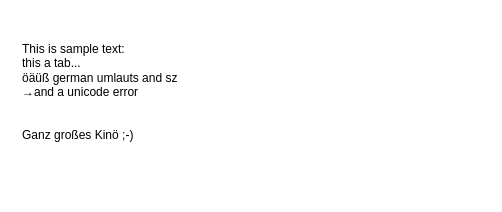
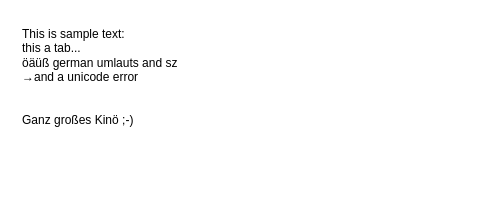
- <mxCell id="2" value="This is sample text:&lt;br&gt;&lt;span&gt; &lt;/span&gt;this a tab...&lt;br&gt;öäüß german umlauts and sz&lt;br&gt;→and a unicode error&lt;br&gt;&lt;br&gt;&lt;br&gt;Ganz großes Kinö ;-)" style="text;html=1;strokeColor=none;fillColor=none;align=left;verticalAlign=top;whiteSpace=wrap;rounded=0;" parent="1" vertex="1"><mxGeometry x="20" y="35" width="460" height="170" as="geometry" /></mxCell>
+ <mxCell id="2" value="This is sample text:&lt;br&gt;&lt;span&gt; &lt;/span&gt;this a tab...&lt;br&gt;öäüß german umlauts and sz&lt;br&gt;→and a unicode error&lt;br&gt;&lt;br&gt;&lt;br&gt;Ganz großes Kinö ;-)" style="text;html=1;strokeColor=none;fillColor=none;align=left;verticalAlign=top;whiteSpace=wrap;rounded=0;" parent="1" vertex="1"><mxGeometry x="20" y="20" width="460" height="170" as="geometry" /></mxCell>
